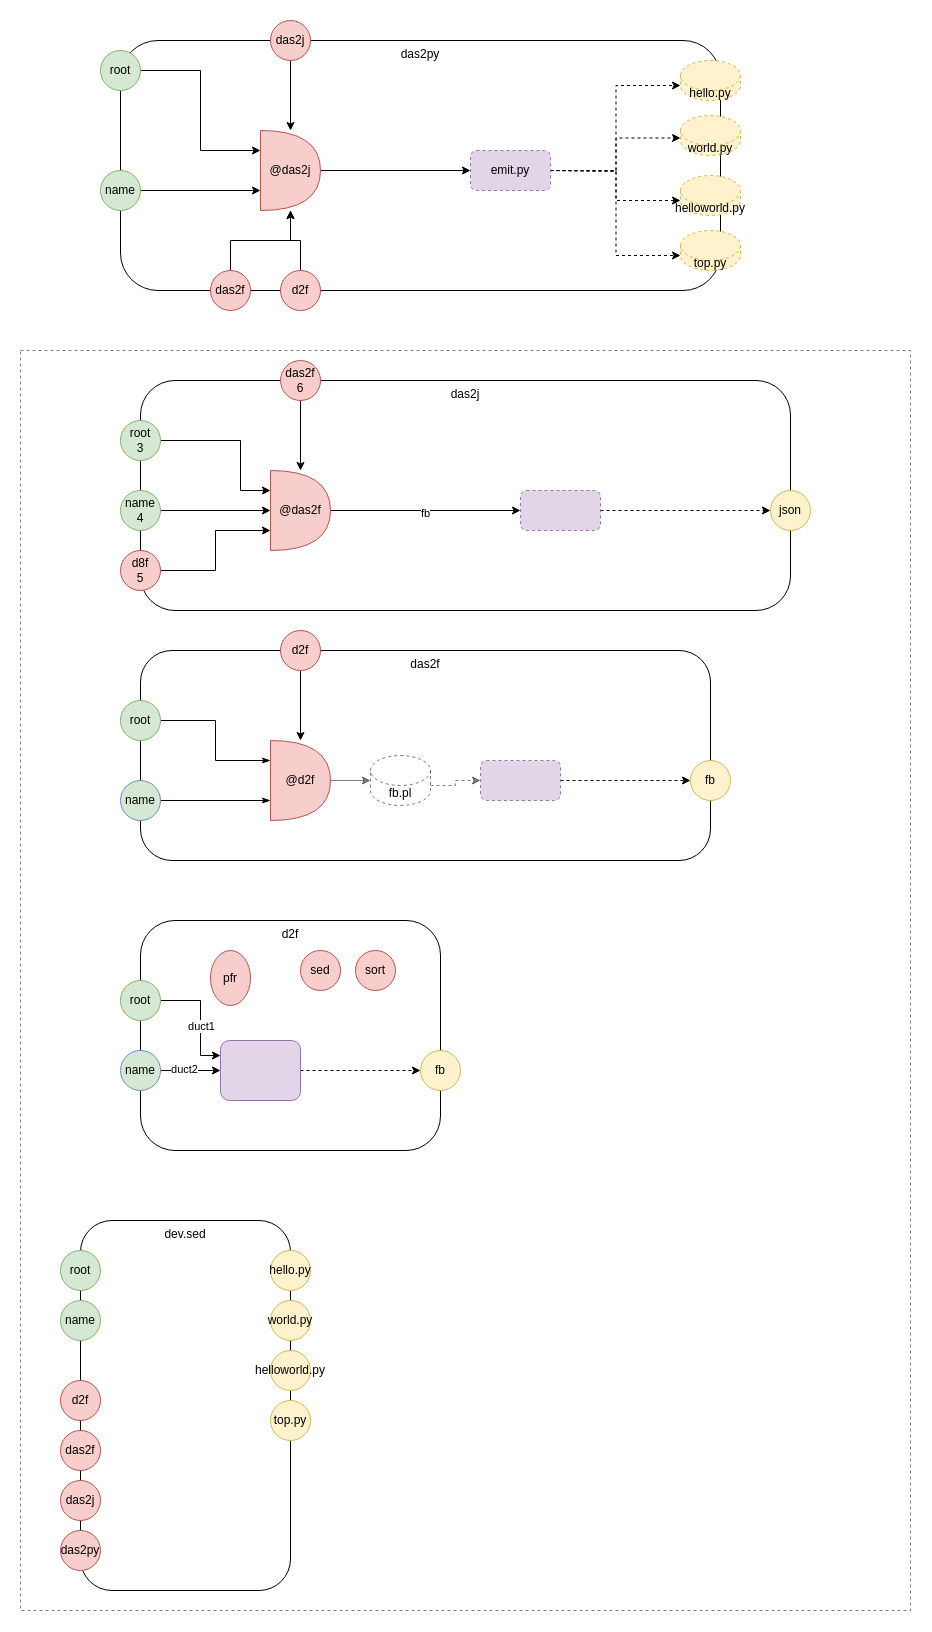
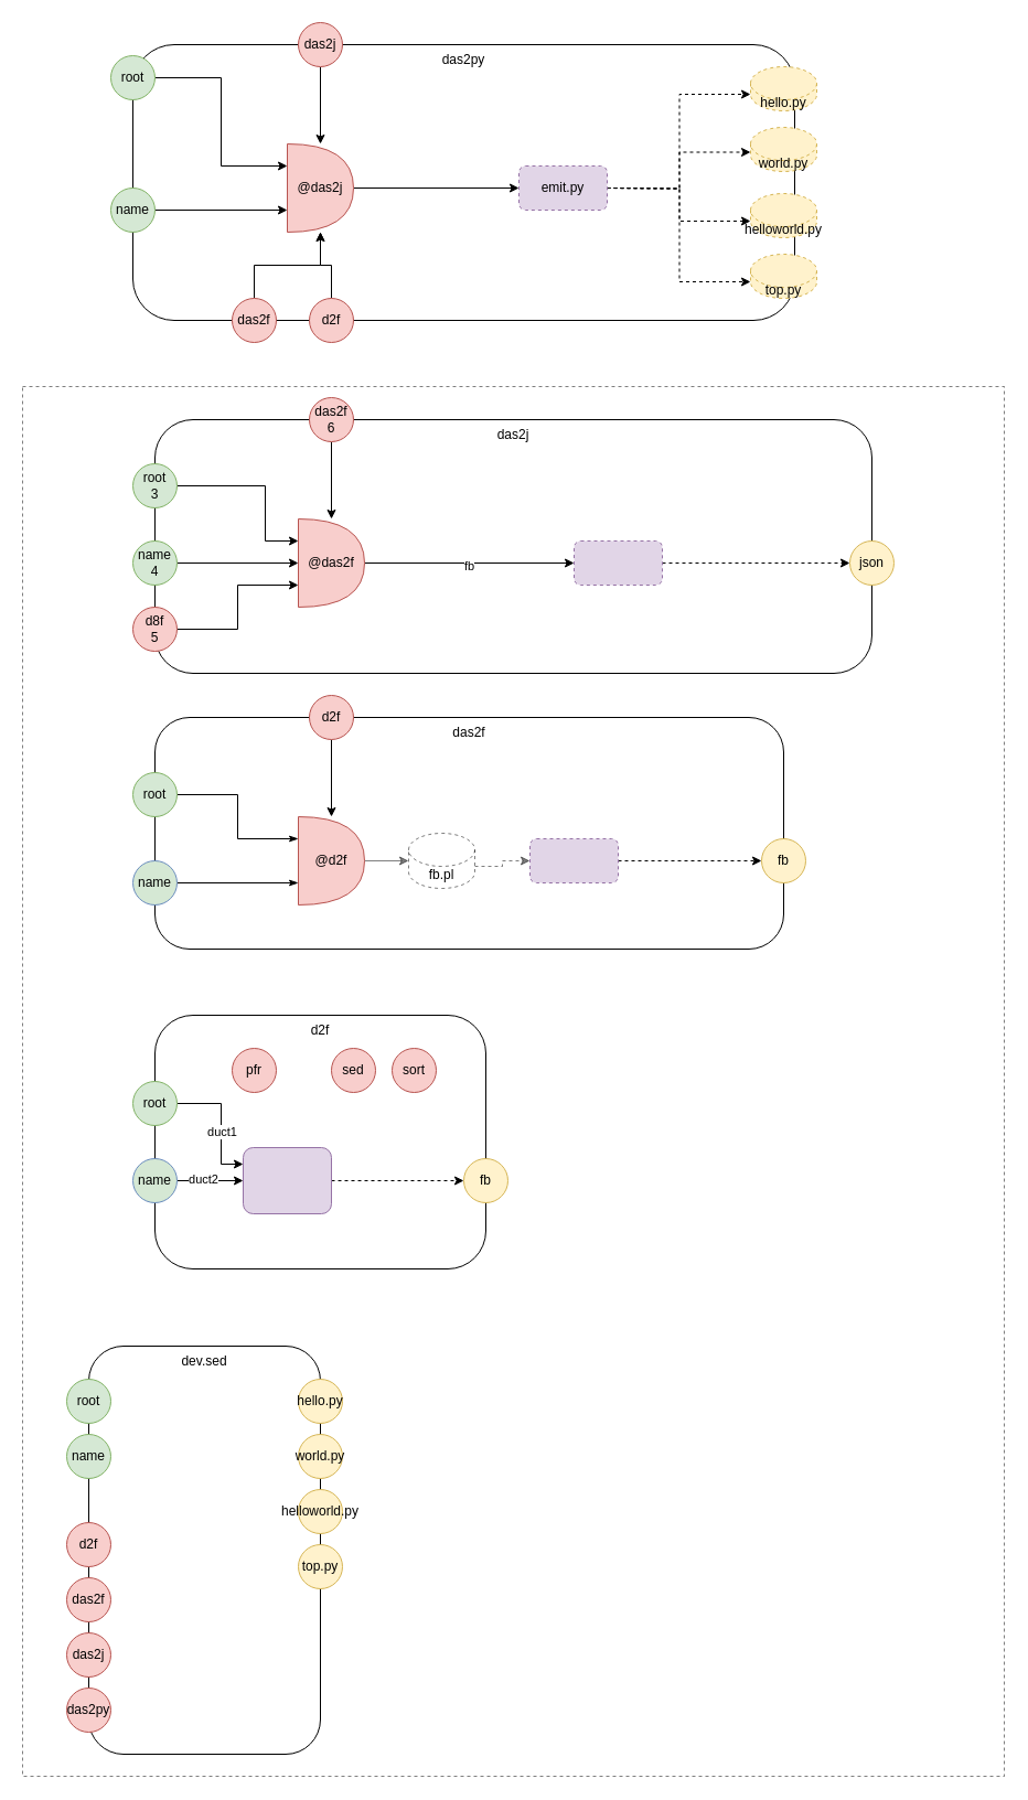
- <mxCell id="38" value="pfr" style="ellipse;whiteSpace=wrap;html=1;aspect=fixed;fillColor=#f8cecc;strokeColor=#b85450;" parent="1" vertex="1"><mxGeometry x="210" y="950" width="40" height="55" as="geometry" /></mxCell>
+ <mxCell id="38" value="pfr" style="ellipse;whiteSpace=wrap;html=1;aspect=fixed;fillColor=#f8cecc;strokeColor=#b85450;" parent="1" vertex="1"><mxGeometry x="210" y="950" width="40" height="40" as="geometry" /></mxCell>
